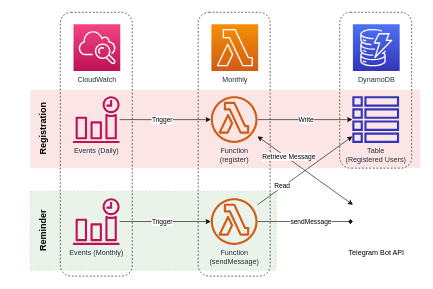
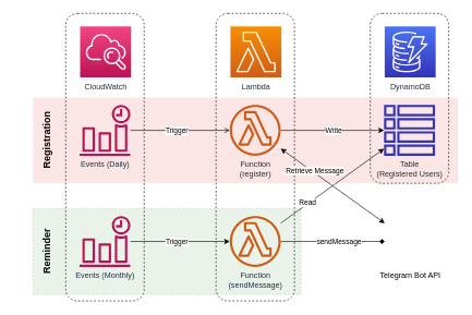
- <mxCell id="11" value="Monthly" style="outlineConnect=0;fontColor=#232F3E;gradientColor=#F78E04;gradientDirection=north;fillColor=#D05C17;strokeColor=#ffffff;dashed=0;verticalLabelPosition=bottom;verticalAlign=top;align=center;html=1;fontSize=12;fontStyle=0;aspect=fixed;shape=mxgraph.aws4.resourceIcon;resIcon=mxgraph.aws4.lambda;" parent="1" vertex="1"><mxGeometry x="352" y="40" width="78" height="78" as="geometry" /></mxCell>
+ <mxCell id="11" value="Lambda" style="outlineConnect=0;fontColor=#232F3E;gradientColor=#F78E04;gradientDirection=north;fillColor=#D05C17;strokeColor=#ffffff;dashed=0;verticalLabelPosition=bottom;verticalAlign=top;align=center;html=1;fontSize=12;fontStyle=0;aspect=fixed;shape=mxgraph.aws4.resourceIcon;resIcon=mxgraph.aws4.lambda;" parent="1" vertex="1"><mxGeometry x="352" y="40" width="78" height="78" as="geometry" /></mxCell>
- <mxCell id="7" style="edgeStyle=orthogonalEdgeStyle;rounded=0;orthogonalLoop=1;jettySize=auto;html=1;" parent="1" source="9" target="16" edge="1"><mxGeometry relative="1" as="geometry" /></mxCell>
+ <mxCell id="7" style="edgeStyle=orthogonalEdgeStyle;rounded=0;orthogonalLoop=1;jettySize=auto;html=1;endArrow=open;" parent="1" source="9" target="16" edge="1"><mxGeometry relative="1" as="geometry" /></mxCell>
